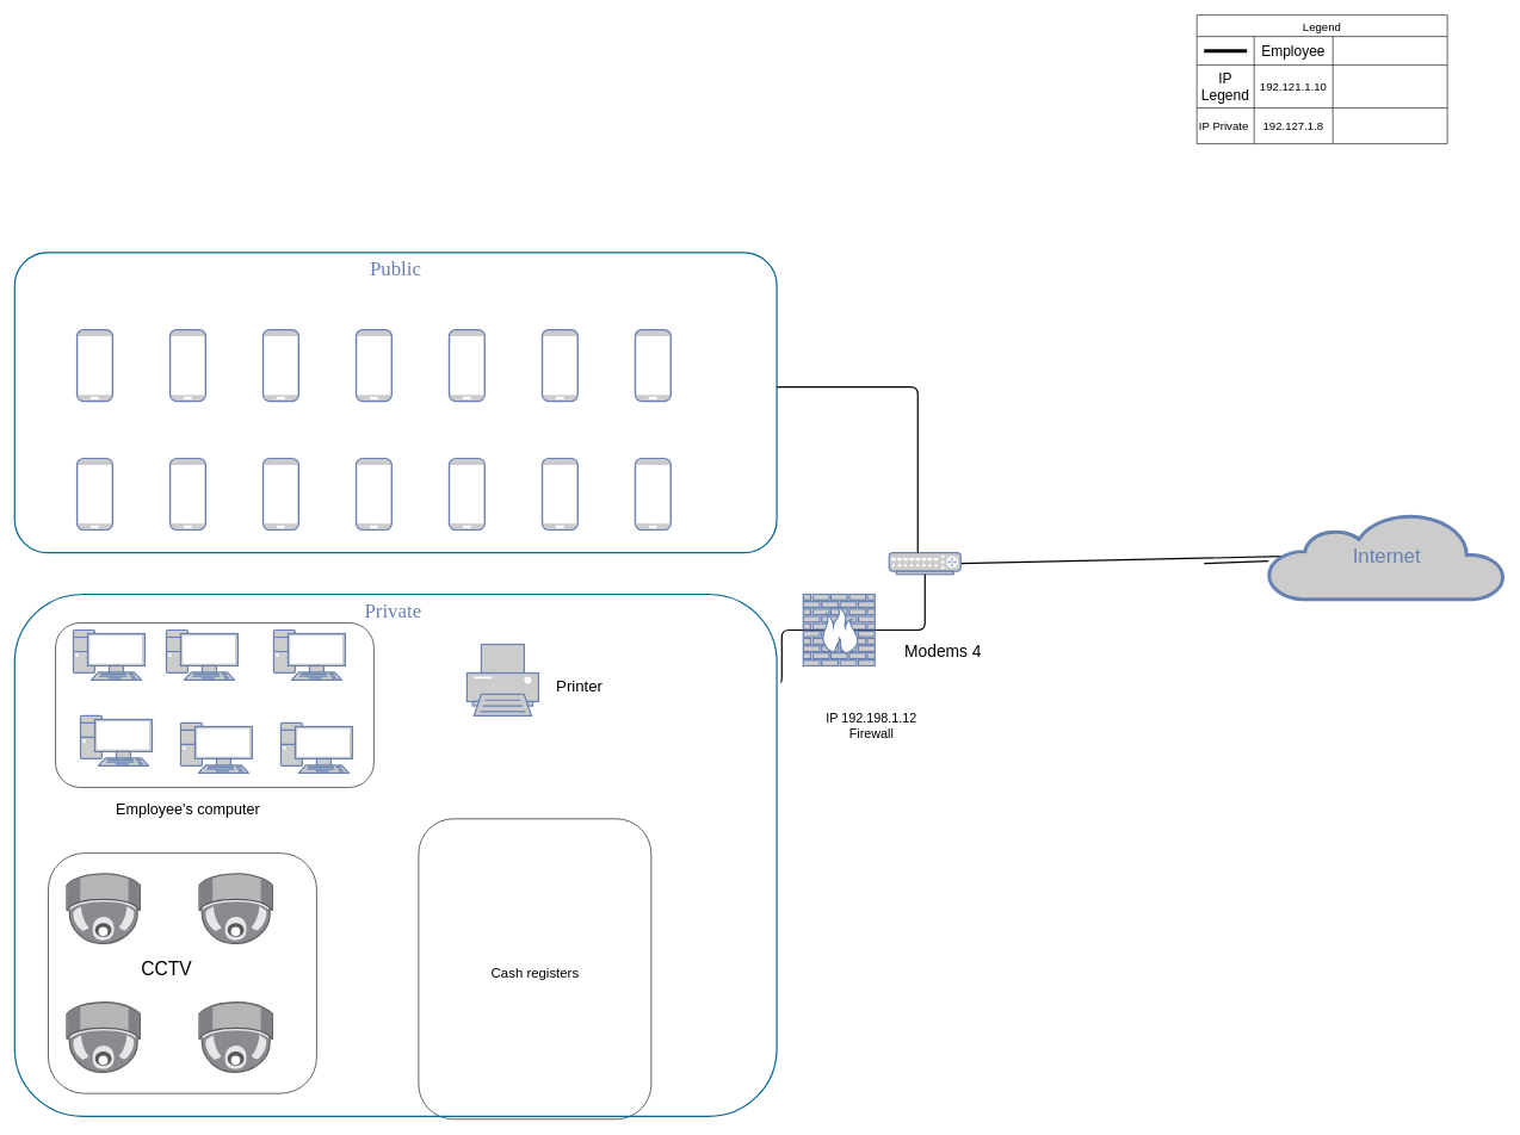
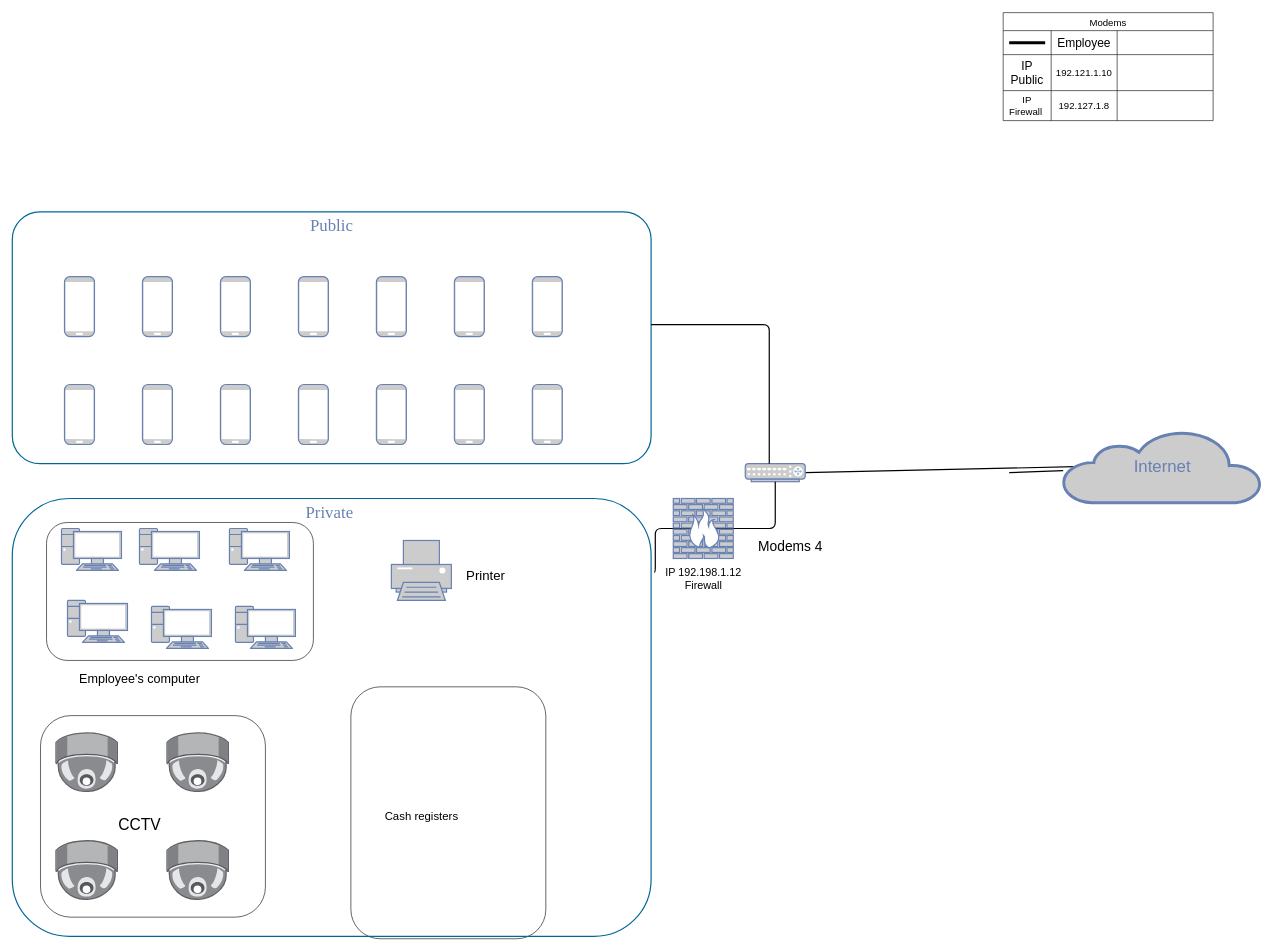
- <mxCell id="40" value="Legend" style="shape=table;startSize=30;container=1;collapsible=0;childLayout=tableLayout;strokeColor=default;fontSize=16;" vertex="1" parent="1"><mxGeometry x="1672" y="20" width="350" height="180" as="geometry" /></mxCell>
+ <mxCell id="40" value="Modems" style="shape=table;startSize=30;container=1;collapsible=0;childLayout=tableLayout;strokeColor=default;fontSize=16;" vertex="1" parent="1"><mxGeometry x="1672" y="20" width="350" height="180" as="geometry" /></mxCell>
- <mxCell id="46" value="&lt;span style=&quot;font-size: 20px;&quot;&gt;IP Legend&lt;/span&gt;" style="shape=partialRectangle;html=1;whiteSpace=wrap;connectable=0;strokeColor=inherit;overflow=hidden;fillColor=none;top=0;left=0;bottom=0;right=0;pointerEvents=1;fontSize=16;" vertex="1" parent="45"><mxGeometry width="80" height="60" as="geometry"><mxRectangle width="80" height="60" as="alternateBounds" /></mxGeometry></mxCell>
+ <mxCell id="46" value="&lt;span style=&quot;font-size: 20px;&quot;&gt;IP Public&lt;/span&gt;" style="shape=partialRectangle;html=1;whiteSpace=wrap;connectable=0;strokeColor=inherit;overflow=hidden;fillColor=none;top=0;left=0;bottom=0;right=0;pointerEvents=1;fontSize=16;" vertex="1" parent="45"><mxGeometry width="80" height="60" as="geometry"><mxRectangle width="80" height="60" as="alternateBounds" /></mxGeometry></mxCell>
- <mxCell id="50" value="&lt;font style=&quot;font-size: 16px;&quot;&gt;IP Private&amp;nbsp;&lt;/font&gt;" style="shape=partialRectangle;html=1;whiteSpace=wrap;connectable=0;strokeColor=inherit;overflow=hidden;fillColor=none;top=0;left=0;bottom=0;right=0;pointerEvents=1;fontSize=16;" vertex="1" parent="49"><mxGeometry width="80" height="50" as="geometry"><mxRectangle width="80" height="50" as="alternateBounds" /></mxGeometry></mxCell>
+ <mxCell id="50" value="&lt;font style=&quot;font-size: 16px;&quot;&gt;IP Firewall&amp;nbsp;&lt;/font&gt;" style="shape=partialRectangle;html=1;whiteSpace=wrap;connectable=0;strokeColor=inherit;overflow=hidden;fillColor=none;top=0;left=0;bottom=0;right=0;pointerEvents=1;fontSize=16;" vertex="1" parent="49"><mxGeometry width="80" height="50" as="geometry"><mxRectangle width="80" height="50" as="alternateBounds" /></mxGeometry></mxCell>
- <mxCell id="62" value="&lt;font style=&quot;font-size: 18px;&quot;&gt;IP 192.198.1.12&lt;br&gt;Firewall&lt;br&gt;&lt;br&gt;&lt;/font&gt;" style="text;html=1;align=center;verticalAlign=middle;resizable=0;points=[];autosize=1;strokeColor=none;fillColor=none;" vertex="1" parent="1"><mxGeometry x="1142" y="985" width="150" height="80" as="geometry" /></mxCell>
+ <mxCell id="62" value="&lt;font style=&quot;font-size: 18px;&quot;&gt;IP 192.198.1.12&lt;br&gt;Firewall&lt;br&gt;&lt;br&gt;&lt;/font&gt;" style="text;html=1;align=center;verticalAlign=middle;resizable=0;points=[];autosize=1;strokeColor=none;fillColor=none;" vertex="1" parent="1"><mxGeometry x="1097" y="935" width="150" height="80" as="geometry" /></mxCell>
- <mxCell id="31" value="&lt;font style=&quot;font-size: 21px;&quot;&gt;Employee's computer&lt;/font&gt;" style="text;html=1;align=center;verticalAlign=middle;resizable=0;points=[];autosize=1;strokeColor=none;fillColor=none;" vertex="1" parent="1"><mxGeometry x="152.08" y="1110" width="220" height="40" as="geometry" /></mxCell>
+ <mxCell id="31" value="&lt;font style=&quot;font-size: 21px;&quot;&gt;Employee's computer&lt;/font&gt;" style="text;html=1;align=center;verticalAlign=middle;resizable=0;points=[];autosize=1;strokeColor=none;fillColor=none;" vertex="1" parent="1"><mxGeometry x="122.08" y="1110" width="220" height="40" as="geometry" /></mxCell>
- <mxCell id="30" value="&lt;font style=&quot;font-size: 26px;&quot;&gt;CCTV&lt;/font&gt;" style="text;html=1;align=center;verticalAlign=middle;resizable=0;points=[];autosize=1;strokeColor=none;fillColor=none;" vertex="1" parent="1"><mxGeometry x="187.08" y="1334" width="90" height="40" as="geometry" /></mxCell>
+ <mxCell id="30" value="&lt;font style=&quot;font-size: 26px;&quot;&gt;CCTV&lt;/font&gt;" style="text;html=1;align=center;verticalAlign=middle;resizable=0;points=[];autosize=1;strokeColor=none;fillColor=none;" vertex="1" parent="1"><mxGeometry x="187.08" y="1354" width="90" height="40" as="geometry" /></mxCell>
- <mxCell id="29" value="&lt;font style=&quot;font-size: 19px;&quot;&gt;Cash registers&lt;/font&gt;" style="text;html=1;align=center;verticalAlign=middle;resizable=0;points=[];autosize=1;strokeColor=none;fillColor=none;" vertex="1" parent="1"><mxGeometry x="672" y="1340" width="150" height="40" as="geometry" /></mxCell>
+ <mxCell id="29" value="&lt;font style=&quot;font-size: 19px;&quot;&gt;Cash registers&lt;/font&gt;" style="text;html=1;align=center;verticalAlign=middle;resizable=0;points=[];autosize=1;strokeColor=none;fillColor=none;" vertex="1" parent="1"><mxGeometry x="627" y="1340" width="150" height="40" as="geometry" /></mxCell>
